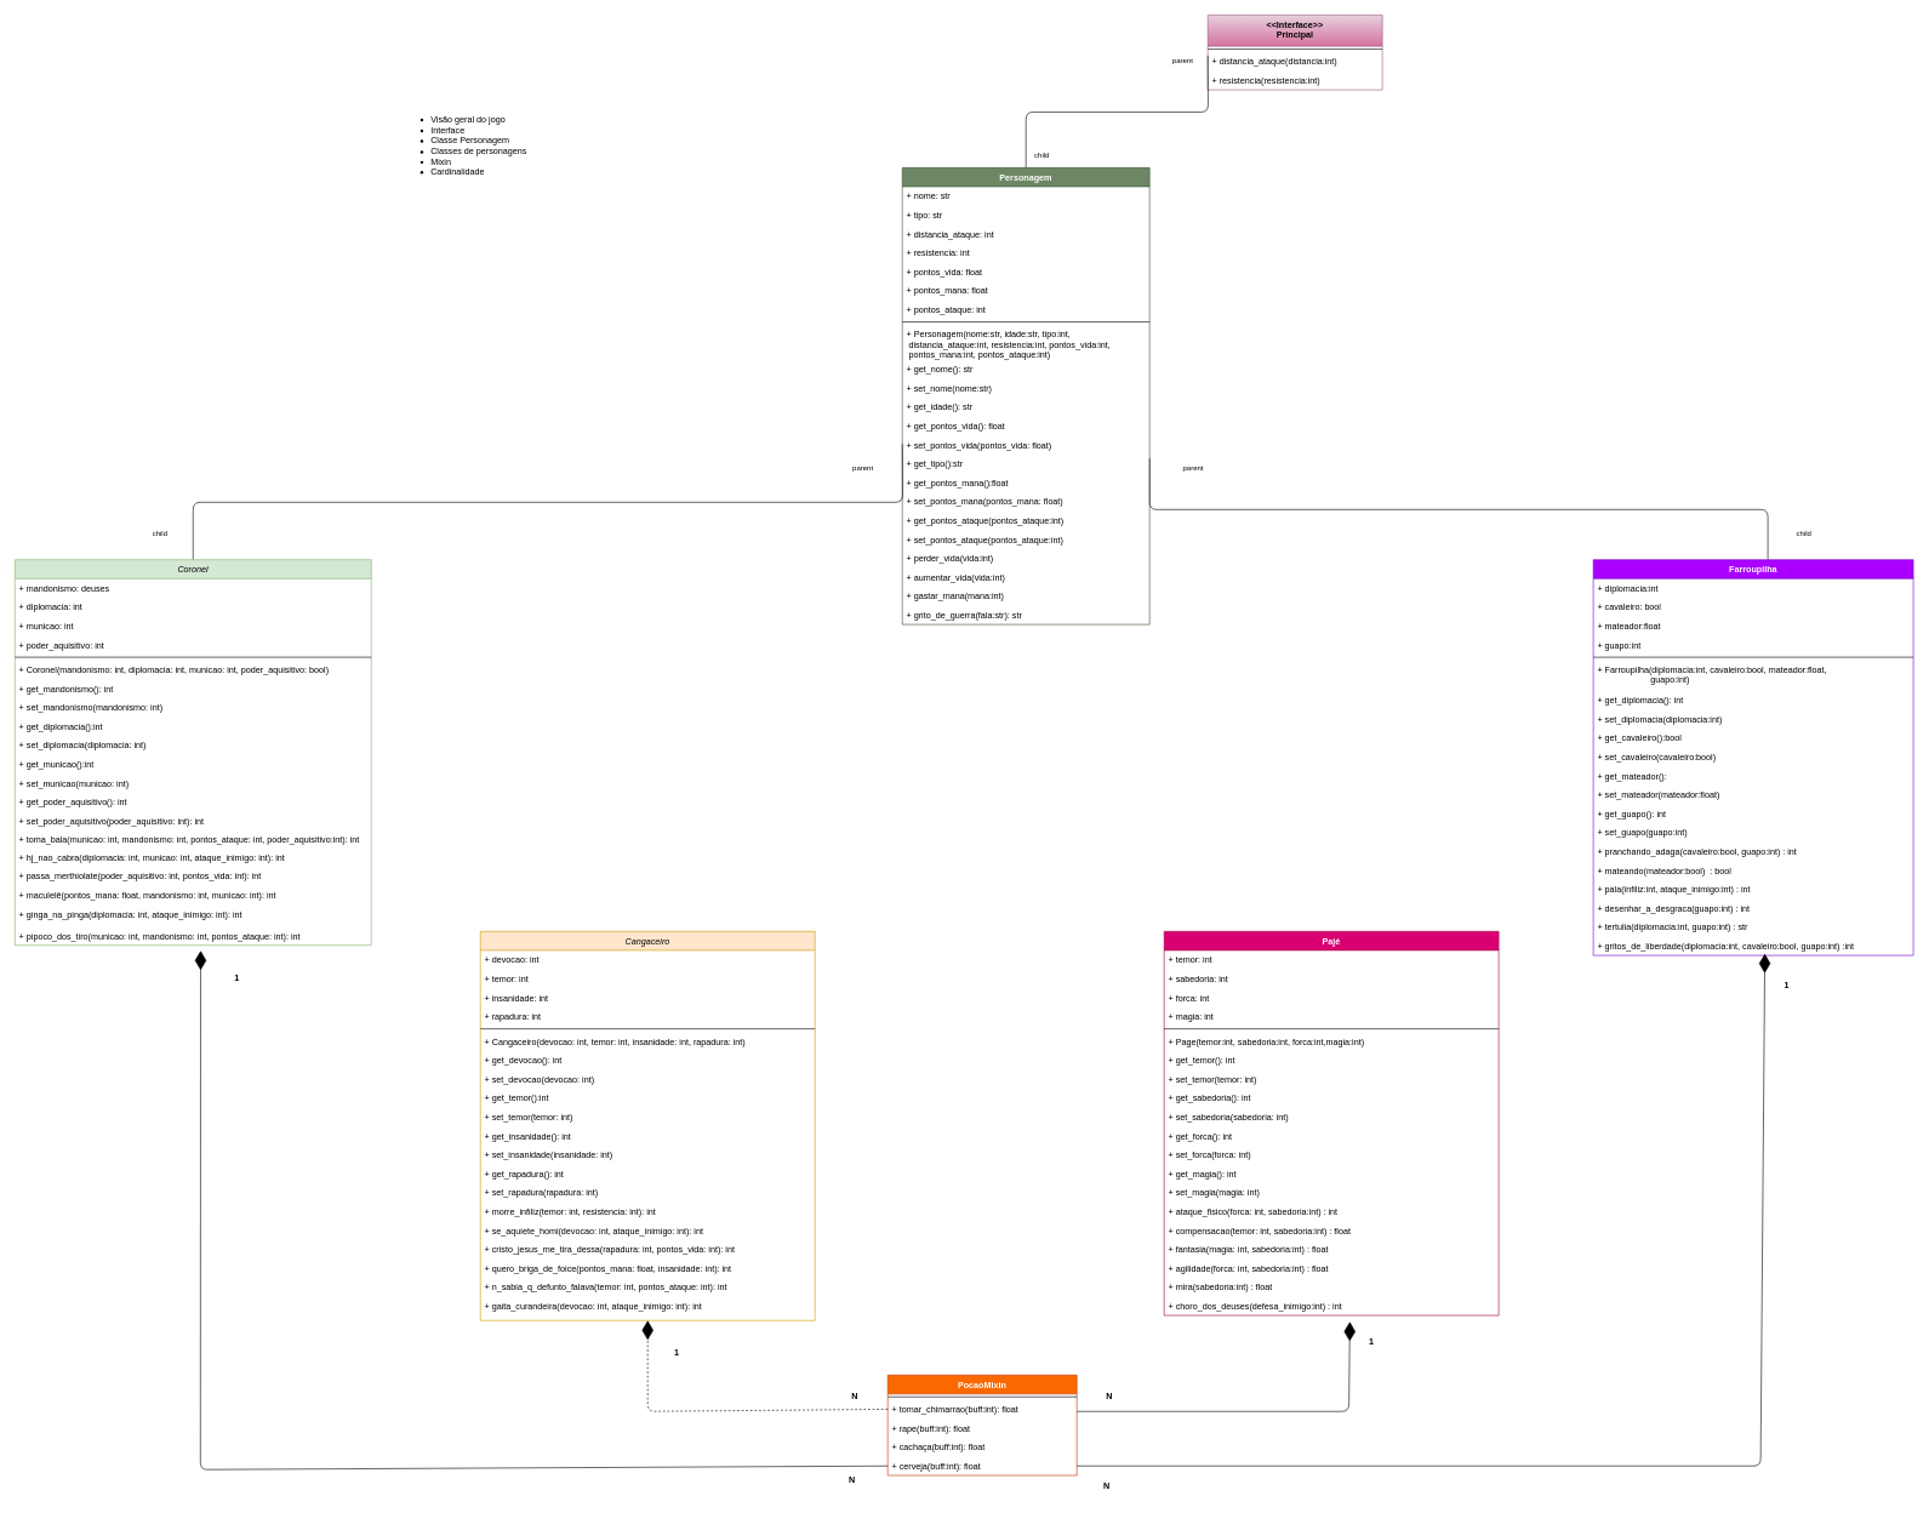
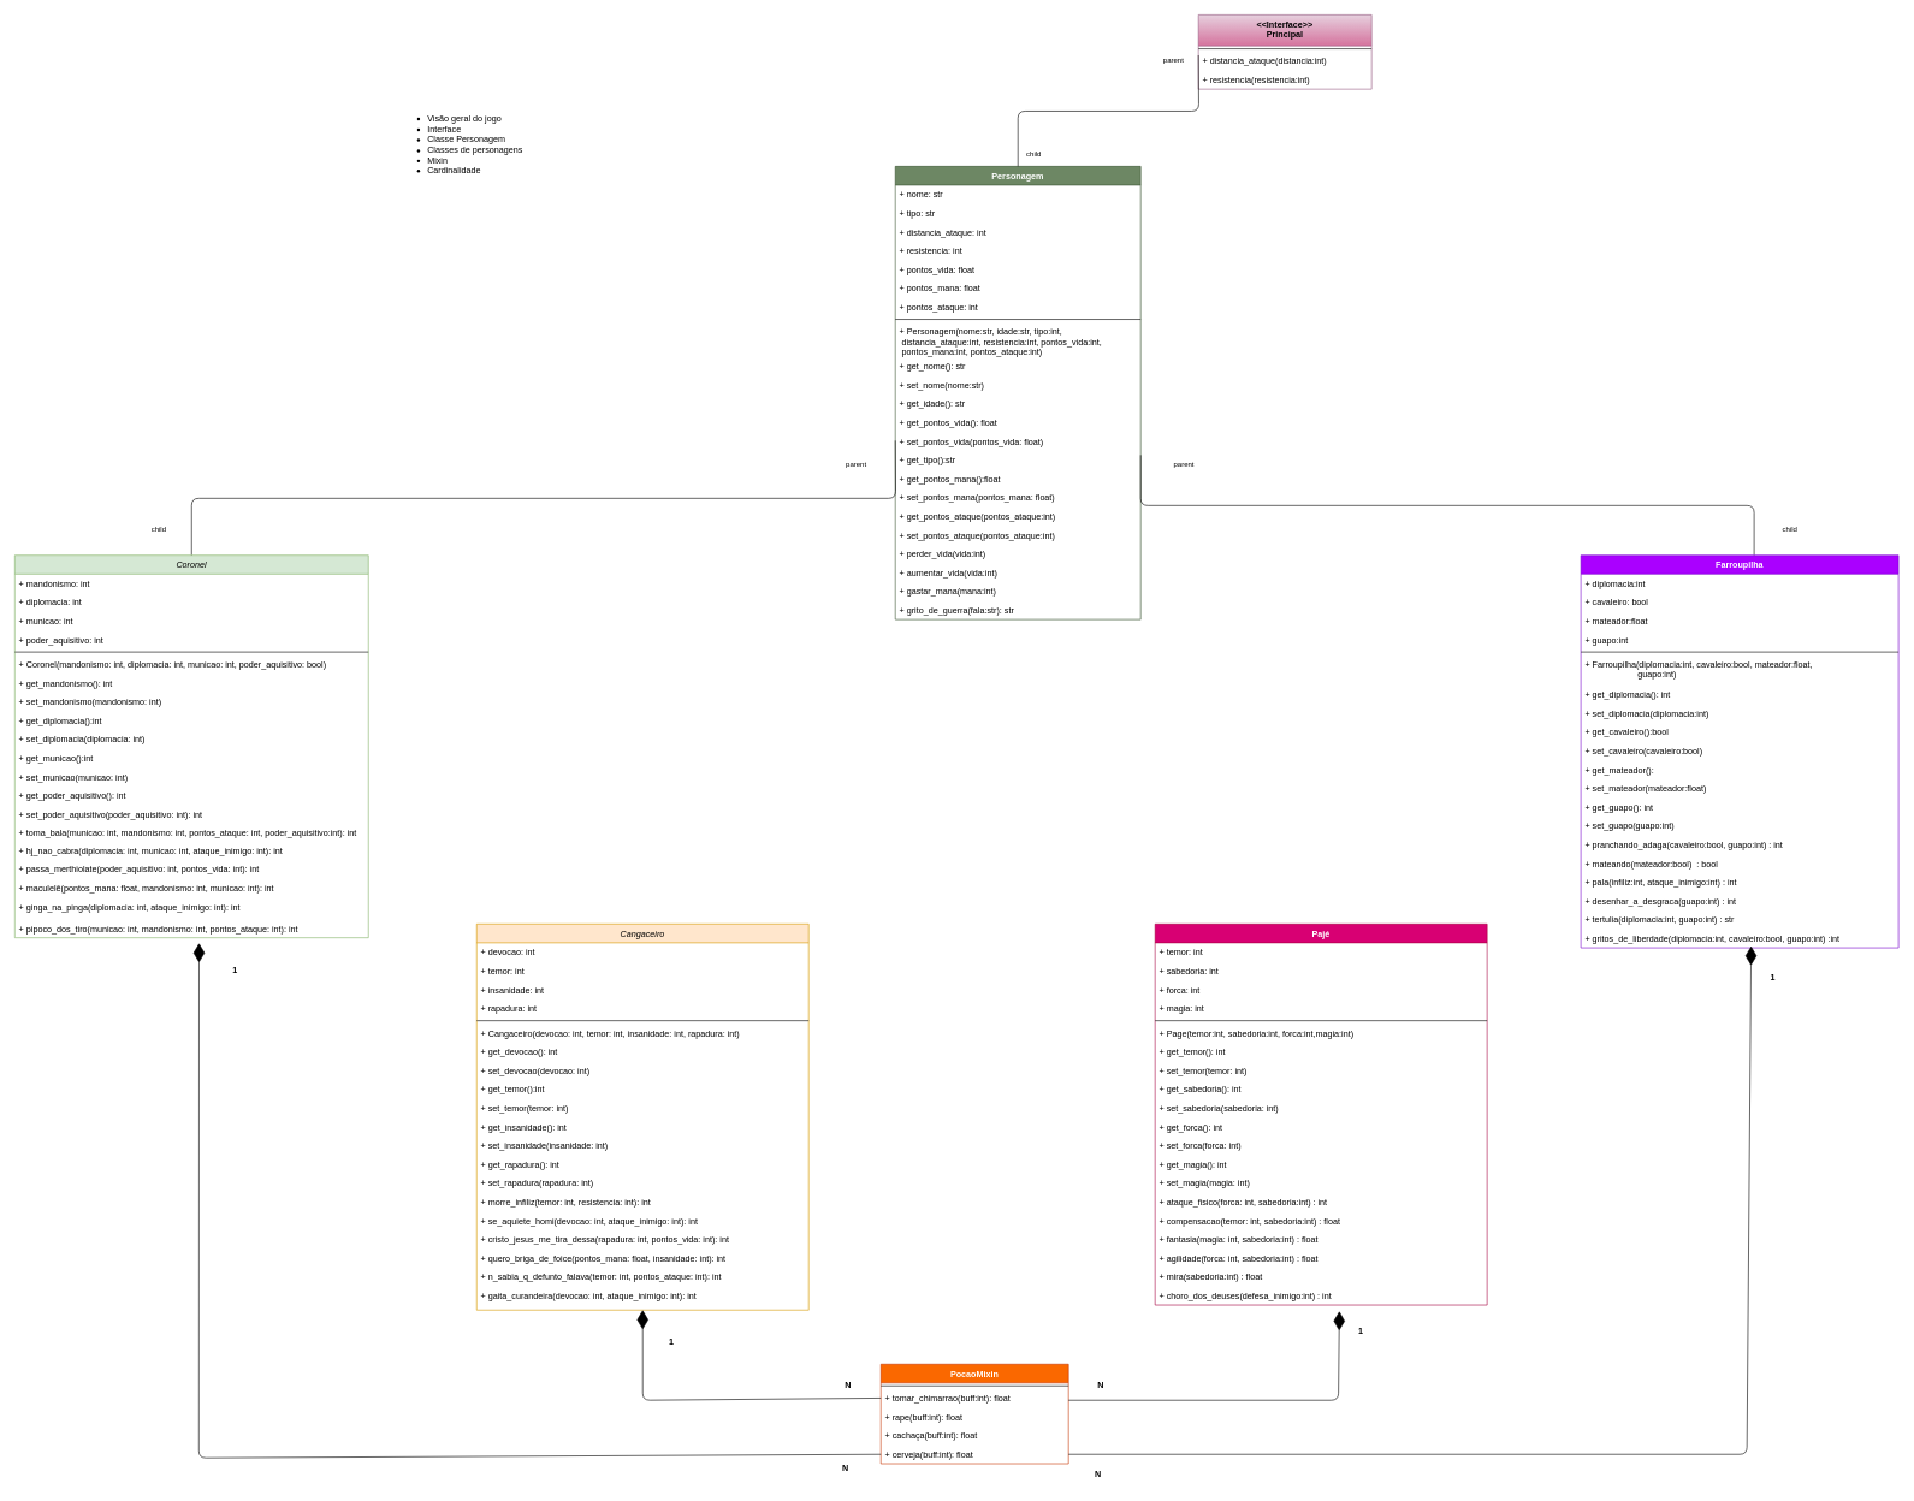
- <mxCell id="69" value="+ mandonismo: deuses " style="text;align=left;verticalAlign=top;spacingLeft=4;spacingRight=4;overflow=hidden;rotatable=0;points=[[0,0.5],[1,0.5]];portConstraint=eastwest;" parent="68" vertex="1"><mxGeometry y="26" width="490" height="26" as="geometry" /></mxCell>
+ <mxCell id="69" value="+ mandonismo: int " style="text;align=left;verticalAlign=top;spacingLeft=4;spacingRight=4;overflow=hidden;rotatable=0;points=[[0,0.5],[1,0.5]];portConstraint=eastwest;" parent="68" vertex="1"><mxGeometry y="26" width="490" height="26" as="geometry" /></mxCell>
- <mxCell id="140" value="" style="endArrow=diamondThin;endFill=1;endSize=24;html=1;entryX=0.5;entryY=1;entryDx=0;entryDy=0;exitX=0;exitY=0.5;exitDx=0;exitDy=0;dashed=1;" parent="1" source="41" target="116" edge="1"><mxGeometry width="160" relative="1" as="geometry"><mxPoint x="840" y="1970" as="sourcePoint" /><mxPoint x="1000" y="1970" as="targetPoint" /><Array as="points"><mxPoint x="890" y="1940" /></Array></mxGeometry></mxCell>
+ <mxCell id="140" value="" style="endArrow=diamondThin;endFill=1;endSize=24;html=1;entryX=0.5;entryY=1;entryDx=0;entryDy=0;exitX=0;exitY=0.5;exitDx=0;exitDy=0;" parent="1" source="41" target="116" edge="1"><mxGeometry width="160" relative="1" as="geometry"><mxPoint x="840" y="1970" as="sourcePoint" /><mxPoint x="1000" y="1970" as="targetPoint" /><Array as="points"><mxPoint x="890" y="1940" /></Array></mxGeometry></mxCell>
